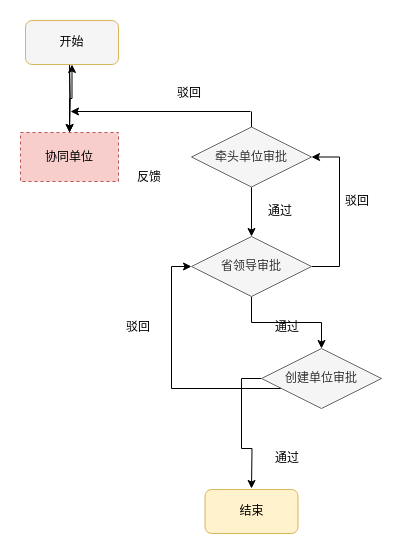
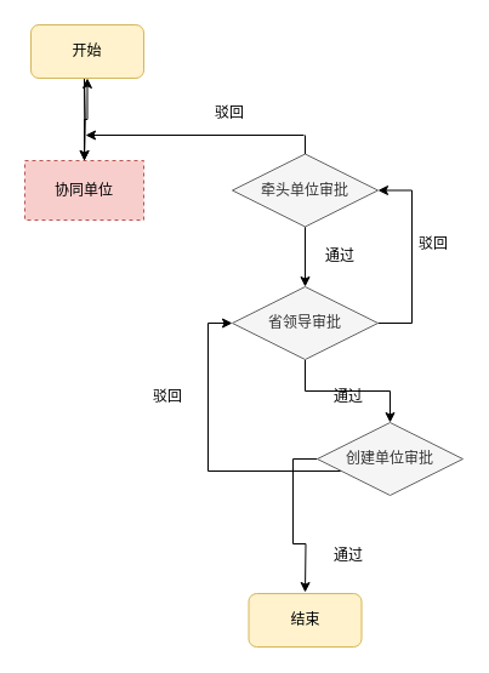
- <mxCell id="20" value="开始" style="rounded=1;whiteSpace=wrap;html=1;fillColor=#f5f5f5;strokeColor=#d6b656;" vertex="1" parent="1"><mxGeometry x="25" y="20" width="93" height="44" as="geometry" /></mxCell>
+ <mxCell id="20" value="开始" style="rounded=1;whiteSpace=wrap;html=1;fillColor=#fff2cc;strokeColor=#d6b656;" vertex="1" parent="1"><mxGeometry x="25" y="20" width="93" height="44" as="geometry" /></mxCell>
- <mxCell id="18" value="反馈" style="text;html=1;strokeColor=none;fillColor=none;align=center;verticalAlign=middle;whiteSpace=wrap;rounded=0;" vertex="1" parent="1"><mxGeometry x="129" y="166.5" width="40" height="20" as="geometry" /></mxCell>
